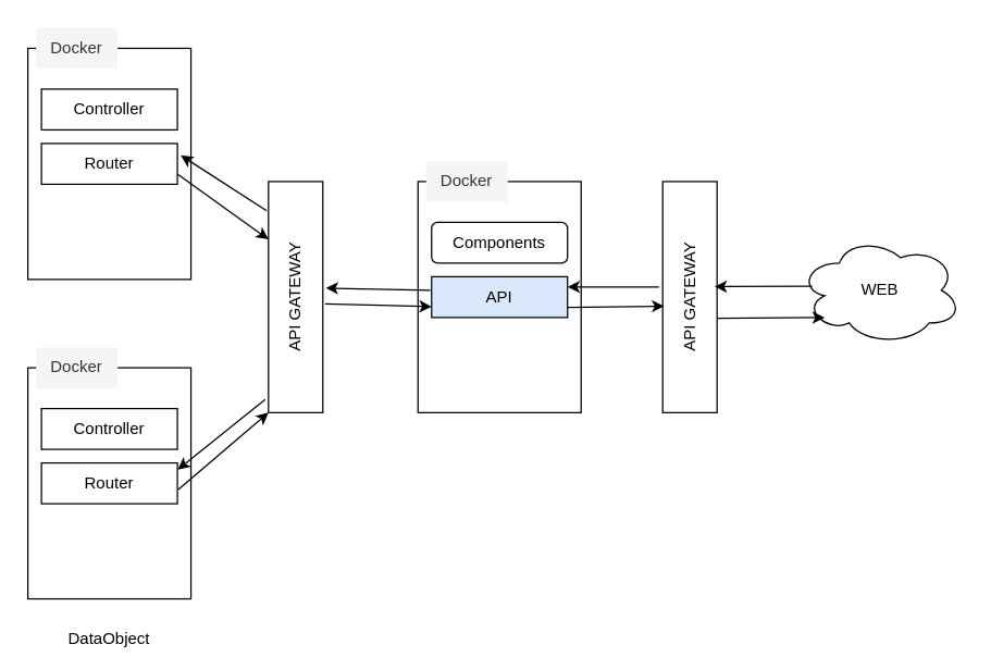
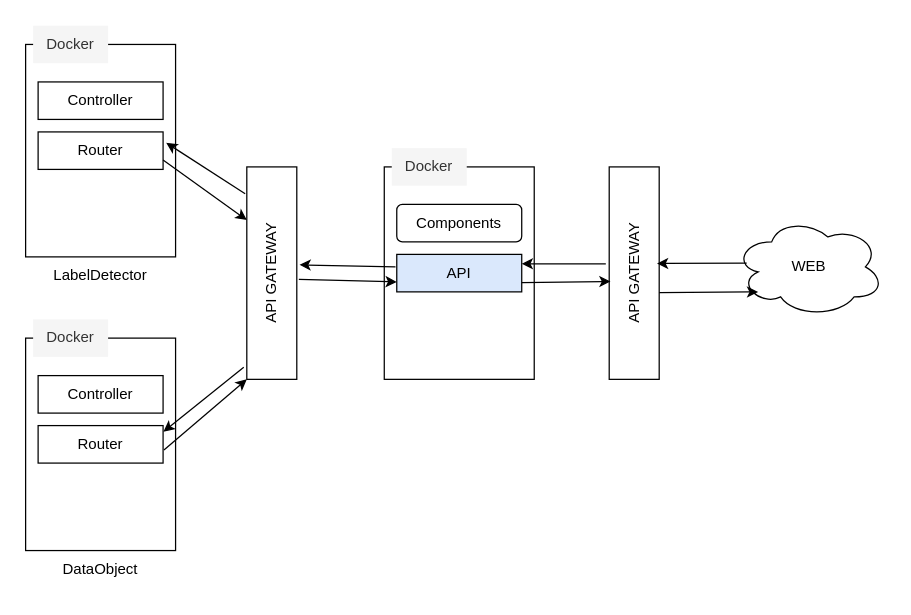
+ <mxCell id="14" value="LabelDetector" style="text;html=1;strokeColor=none;fillColor=none;align=center;verticalAlign=middle;whiteSpace=wrap;rounded=0;" vertex="1" parent="1"><mxGeometry x="20" y="205" width="120" height="30" as="geometry" /></mxCell>
- <mxCell id="20" value="DataObject" style="text;html=1;strokeColor=none;fillColor=none;align=center;verticalAlign=middle;whiteSpace=wrap;rounded=0;" vertex="1" parent="1"><mxGeometry x="20" y="455" width="120" height="30" as="geometry" /></mxCell>
+ <mxCell id="20" value="DataObject" style="text;html=1;strokeColor=none;fillColor=none;align=center;verticalAlign=middle;whiteSpace=wrap;rounded=0;" vertex="1" parent="1"><mxGeometry x="20" y="440" width="120" height="30" as="geometry" /></mxCell>
